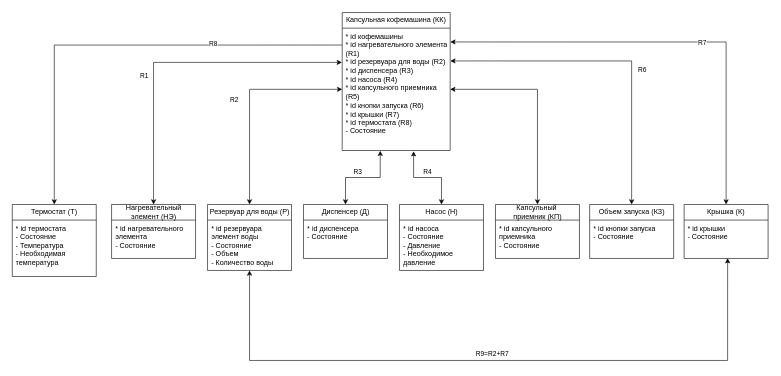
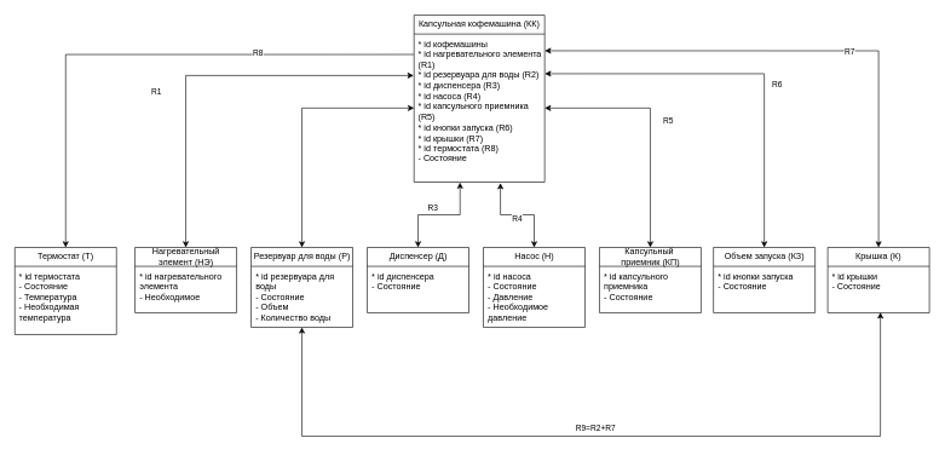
- <mxCell id="29" value="R1" style="text;html=1;align=center;verticalAlign=middle;resizable=0;points=[];autosize=1;strokeColor=none;fillColor=none;fontFamily=Helvetica;fontSize=11;fontColor=default;labelBackgroundColor=default;" parent="1" vertex="1"><mxGeometry x="220" y="110" width="40" height="30" as="geometry" /></mxCell>
+ <mxCell id="29" value="R1" style="text;html=1;align=center;verticalAlign=middle;resizable=0;points=[];autosize=1;strokeColor=none;fillColor=none;fontFamily=Helvetica;fontSize=11;fontColor=default;labelBackgroundColor=default;" parent="1" vertex="1"><mxGeometry x="195" y="110" width="40" height="30" as="geometry" /></mxCell>
- <mxCell id="30" value="R2" style="text;html=1;align=center;verticalAlign=middle;resizable=0;points=[];autosize=1;strokeColor=none;fillColor=none;fontFamily=Helvetica;fontSize=11;fontColor=default;labelBackgroundColor=default;" parent="1" vertex="1"><mxGeometry x="370" y="150" width="40" height="30" as="geometry" /></mxCell>
+ <mxCell id="33" value="R5" style="text;html=1;align=center;verticalAlign=middle;resizable=0;points=[];autosize=1;strokeColor=none;fillColor=none;fontFamily=Helvetica;fontSize=11;fontColor=default;labelBackgroundColor=default;" parent="1" vertex="1"><mxGeometry x="900" y="150" width="40" height="30" as="geometry" /></mxCell>
- <mxCell id="32" value="R4" style="text;html=1;align=center;verticalAlign=middle;resizable=0;points=[];autosize=1;strokeColor=none;fillColor=none;fontFamily=Helvetica;fontSize=11;fontColor=default;labelBackgroundColor=default;" parent="1" vertex="1"><mxGeometry x="692" y="270" width="40" height="30" as="geometry" /></mxCell>
+ <mxCell id="32" value="R4" style="text;html=1;align=center;verticalAlign=middle;resizable=0;points=[];autosize=1;strokeColor=none;fillColor=none;fontFamily=Helvetica;fontSize=11;fontColor=default;labelBackgroundColor=default;" parent="1" vertex="1"><mxGeometry x="692" y="285" width="40" height="30" as="geometry" /></mxCell>
- <mxCell id="5" value="* id нагревательного элемента&lt;div&gt;- Состояние&lt;/div&gt;" style="text;strokeColor=none;fillColor=none;align=left;verticalAlign=top;spacingLeft=4;spacingRight=4;overflow=hidden;rotatable=0;points=[[0,0.5],[1,0.5]];portConstraint=eastwest;whiteSpace=wrap;html=1;" parent="4" vertex="1"><mxGeometry y="26" width="140" height="64" as="geometry" /></mxCell>
+ <mxCell id="5" value="* id нагревательного элемента&lt;div&gt;- Необходимое&lt;/div&gt;" style="text;strokeColor=none;fillColor=none;align=left;verticalAlign=top;spacingLeft=4;spacingRight=4;overflow=hidden;rotatable=0;points=[[0,0.5],[1,0.5]];portConstraint=eastwest;whiteSpace=wrap;html=1;" parent="4" vertex="1"><mxGeometry y="26" width="140" height="64" as="geometry" /></mxCell>
- <mxCell id="8" value="* id резервуара элемент воды&lt;div&gt;- Состояние&lt;/div&gt;&lt;div&gt;- Объем&lt;/div&gt;&lt;div&gt;- Количество воды&lt;/div&gt;" style="text;strokeColor=none;fillColor=none;align=left;verticalAlign=top;spacingLeft=4;spacingRight=4;overflow=hidden;rotatable=0;points=[[0,0.5],[1,0.5]];portConstraint=eastwest;whiteSpace=wrap;html=1;" parent="7" vertex="1"><mxGeometry y="26" width="140" height="84" as="geometry" /></mxCell>
+ <mxCell id="8" value="* id резервуара для воды&lt;div&gt;- Состояние&lt;/div&gt;&lt;div&gt;- Объем&lt;/div&gt;&lt;div&gt;- Количество воды&lt;/div&gt;" style="text;strokeColor=none;fillColor=none;align=left;verticalAlign=top;spacingLeft=4;spacingRight=4;overflow=hidden;rotatable=0;points=[[0,0.5],[1,0.5]];portConstraint=eastwest;whiteSpace=wrap;html=1;" parent="7" vertex="1"><mxGeometry y="26" width="140" height="84" as="geometry" /></mxCell>
